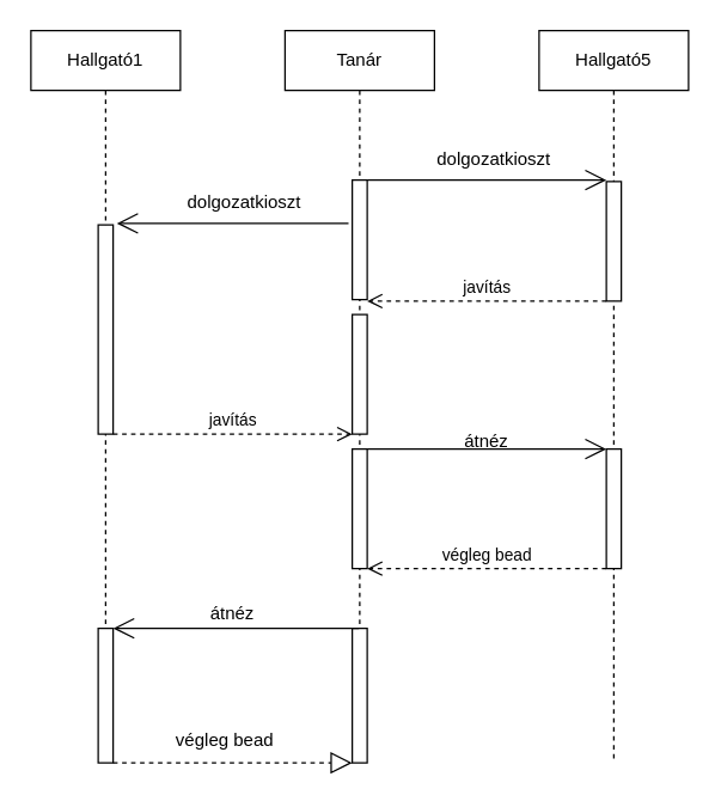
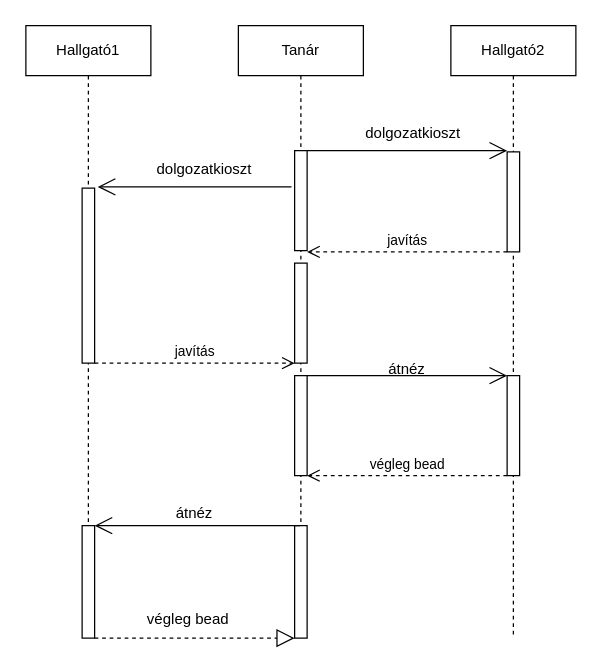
- <mxCell id="4" value="Hallgató5" style="shape=umlLifeline;perimeter=lifelinePerimeter;whiteSpace=wrap;html=1;container=1;dropTarget=0;collapsible=0;recursiveResize=0;outlineConnect=0;portConstraint=eastwest;newEdgeStyle={&quot;edgeStyle&quot;:&quot;elbowEdgeStyle&quot;,&quot;elbow&quot;:&quot;vertical&quot;,&quot;curved&quot;:0,&quot;rounded&quot;:0};" vertex="1" parent="1"><mxGeometry x="360" y="20" width="100" height="490" as="geometry" /></mxCell>
+ <mxCell id="4" value="Hallgató2" style="shape=umlLifeline;perimeter=lifelinePerimeter;whiteSpace=wrap;html=1;container=1;dropTarget=0;collapsible=0;recursiveResize=0;outlineConnect=0;portConstraint=eastwest;newEdgeStyle={&quot;edgeStyle&quot;:&quot;elbowEdgeStyle&quot;,&quot;elbow&quot;:&quot;vertical&quot;,&quot;curved&quot;:0,&quot;rounded&quot;:0};" vertex="1" parent="1"><mxGeometry x="360" y="20" width="100" height="490" as="geometry" /></mxCell>
